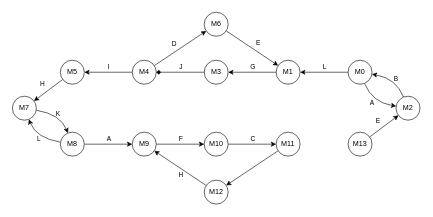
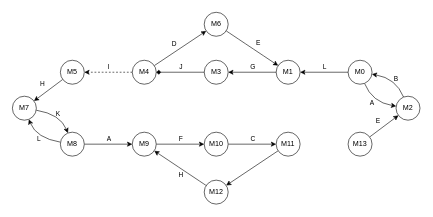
- <mxCell id="13" style="rounded=0;orthogonalLoop=1;jettySize=auto;html=1;labelBackgroundColor=none;" parent="1" source="15" target="18" edge="1"><mxGeometry relative="1" as="geometry" /></mxCell>
+ <mxCell id="13" style="rounded=0;orthogonalLoop=1;jettySize=auto;html=1;labelBackgroundColor=none;dashed=1;" parent="1" source="15" target="18" edge="1"><mxGeometry relative="1" as="geometry" /></mxCell>
